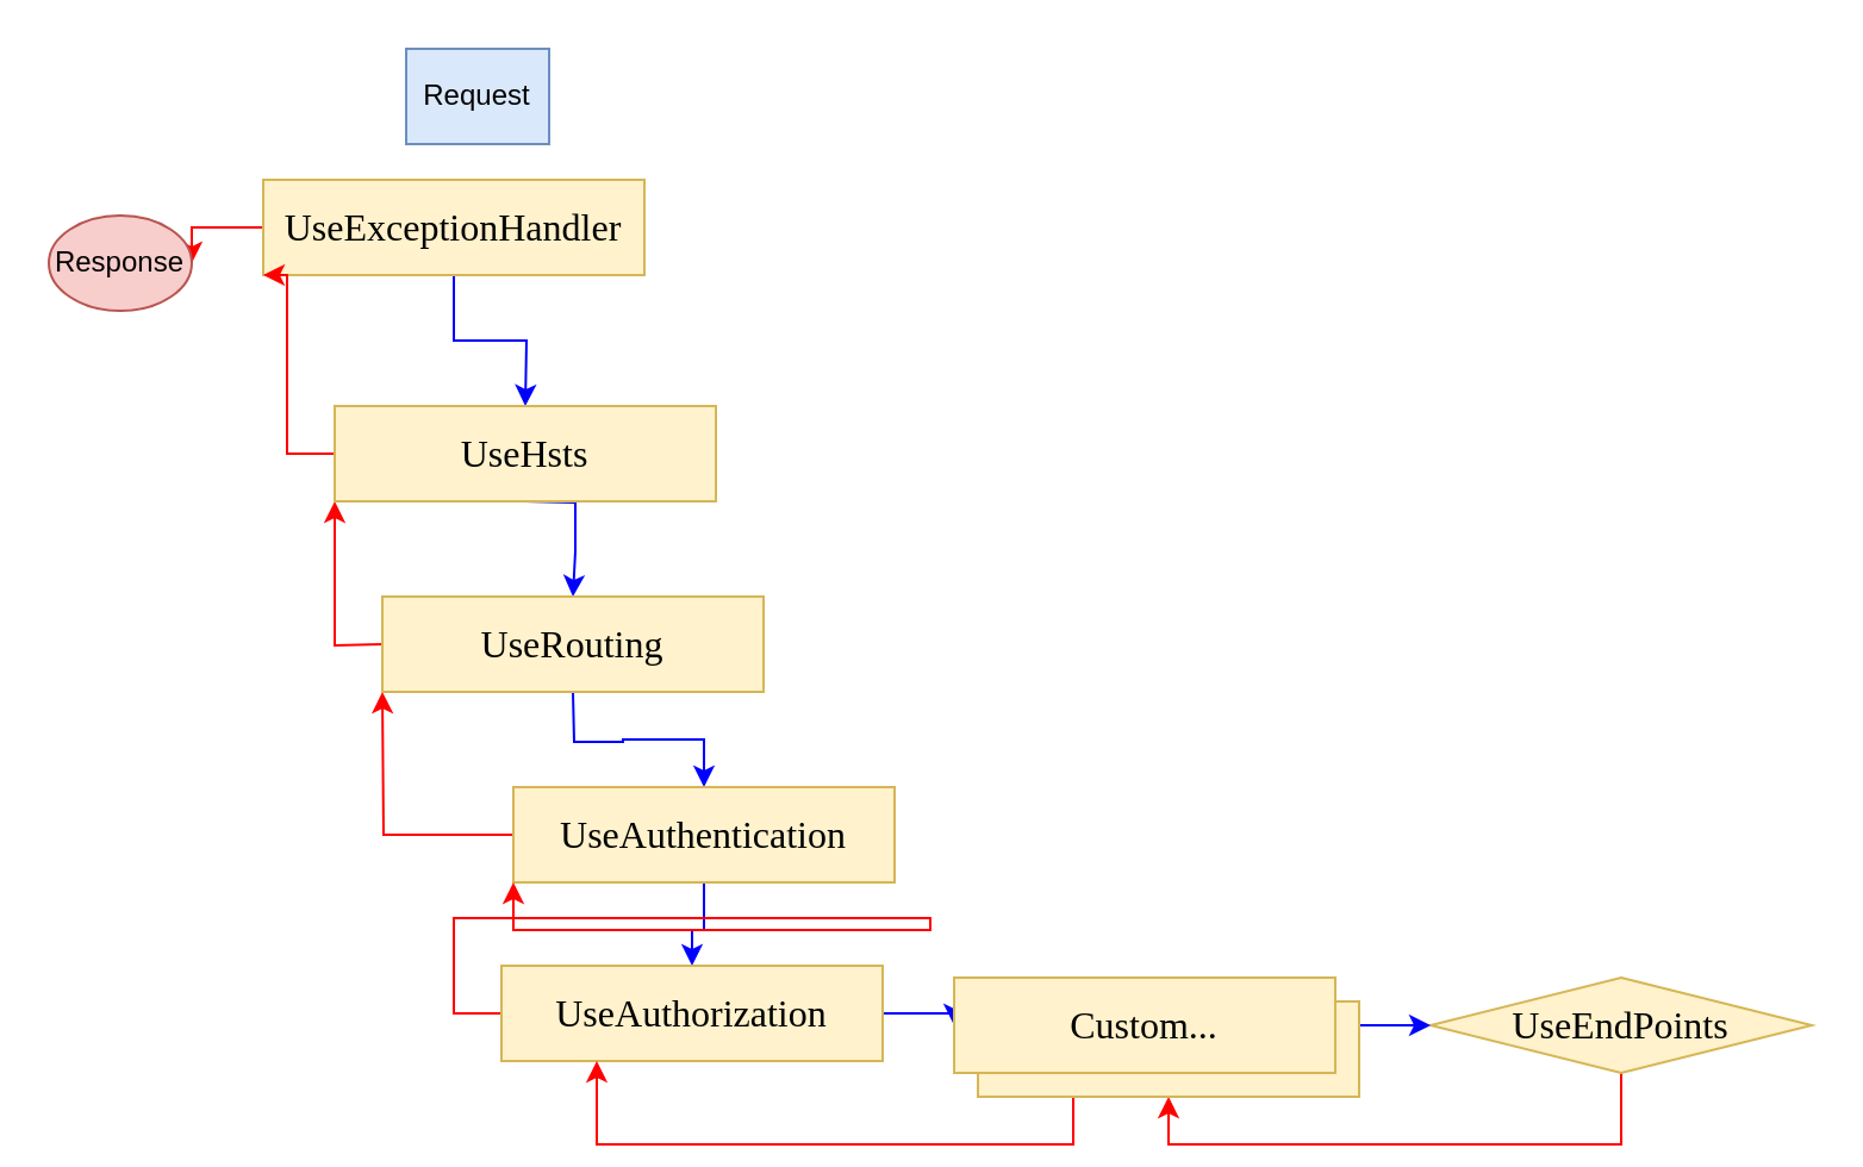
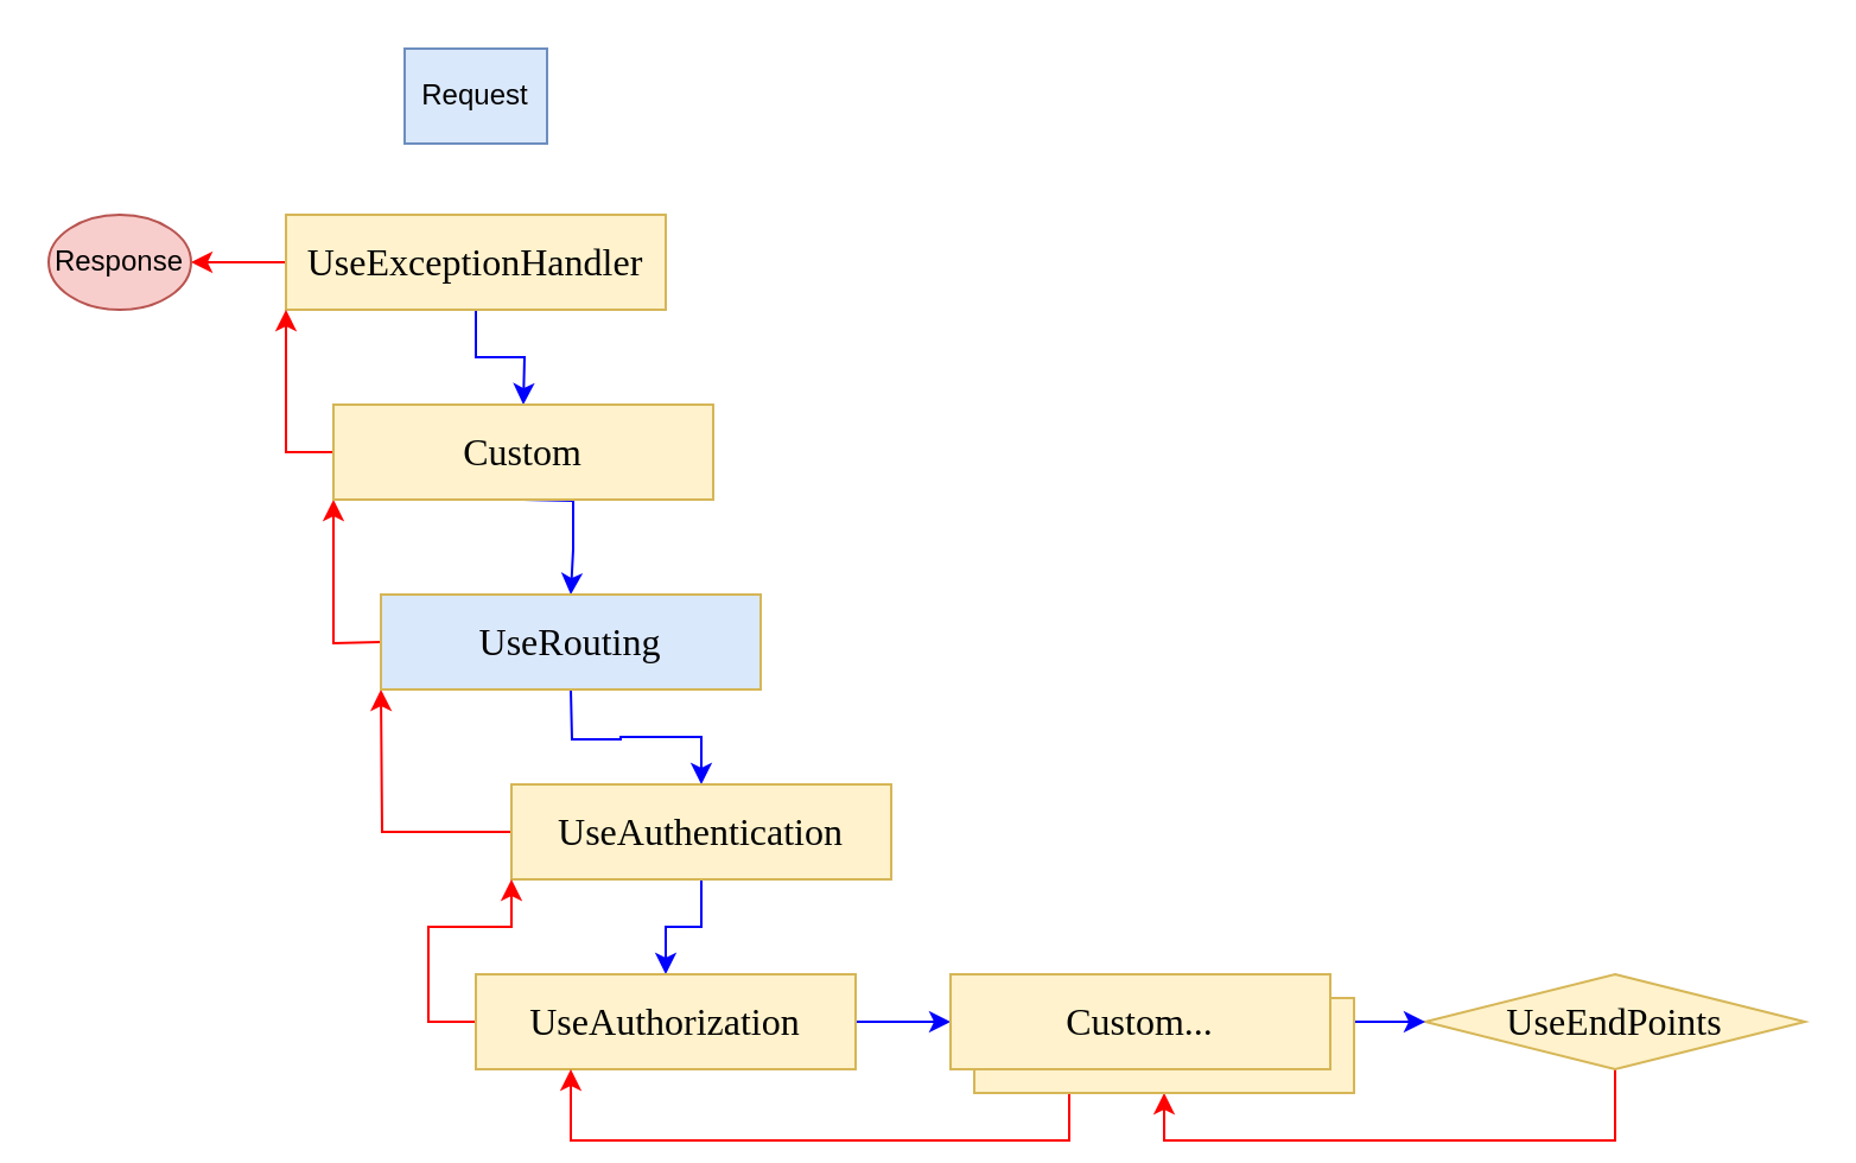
- <mxCell id="4" value="&lt;div&gt;&lt;span style=&quot;font-size: 12pt; font-family: &amp;quot;Noto Sans KR&amp;quot;;&quot;&gt;UseExceptionHandler&lt;/span&gt;&lt;/div&gt;" style="rounded=0;whiteSpace=wrap;html=1;fillColor=#fff2cc;strokeColor=#d6b656;" parent="1" vertex="1"><mxGeometry x="110" y="75" width="160" height="40" as="geometry" /></mxCell>
+ <mxCell id="4" value="&lt;div&gt;&lt;span style=&quot;font-size: 12pt; font-family: &amp;quot;Noto Sans KR&amp;quot;;&quot;&gt;UseExceptionHandler&lt;/span&gt;&lt;/div&gt;" style="rounded=0;whiteSpace=wrap;html=1;fillColor=#fff2cc;strokeColor=#d6b656;" parent="1" vertex="1"><mxGeometry x="120" y="90" width="160" height="40" as="geometry" /></mxCell>
- <mxCell id="23" value="&lt;div&gt;&lt;span style=&quot;font-size: 12pt; font-family: &amp;quot;Noto Sans KR&amp;quot;;&quot;&gt;UseHsts&lt;/span&gt;&lt;/div&gt;" style="rounded=0;whiteSpace=wrap;html=1;fillColor=#fff2cc;strokeColor=#d6b656;" vertex="1" parent="1"><mxGeometry x="140" y="170" width="160" height="40" as="geometry" /></mxCell>
+ <mxCell id="23" value="&lt;div&gt;&lt;span style=&quot;font-size: 12pt; font-family: &amp;quot;Noto Sans KR&amp;quot;;&quot;&gt;Custom&lt;/span&gt;&lt;/div&gt;" style="rounded=0;whiteSpace=wrap;html=1;fillColor=#fff2cc;strokeColor=#d6b656;" vertex="1" parent="1"><mxGeometry x="140" y="170" width="160" height="40" as="geometry" /></mxCell>
- <mxCell id="24" value="&lt;div&gt;&lt;span style=&quot;font-size: 12pt; font-family: &amp;quot;Noto Sans KR&amp;quot;;&quot;&gt;UseRouting&lt;/span&gt;&lt;/div&gt;" style="rounded=0;whiteSpace=wrap;html=1;fillColor=#fff2cc;strokeColor=#d6b656;" vertex="1" parent="1"><mxGeometry x="160" y="250" width="160" height="40" as="geometry" /></mxCell>
+ <mxCell id="24" value="&lt;div&gt;&lt;span style=&quot;font-size: 12pt; font-family: &amp;quot;Noto Sans KR&amp;quot;;&quot;&gt;UseRouting&lt;/span&gt;&lt;/div&gt;" style="rounded=0;whiteSpace=wrap;html=1;fillColor=#dae8fc;strokeColor=#d6b656;" vertex="1" parent="1"><mxGeometry x="160" y="250" width="160" height="40" as="geometry" /></mxCell>
- <mxCell id="12" value="&lt;div&gt;&lt;span style=&quot;font-size: 12pt; font-family: &amp;quot;Noto Sans KR&amp;quot;;&quot;&gt;UseAuthorization&lt;/span&gt;&lt;/div&gt;" style="rounded=0;whiteSpace=wrap;html=1;fillColor=#fff2cc;strokeColor=#d6b656;" parent="1" vertex="1"><mxGeometry x="210" y="405" width="160" height="40" as="geometry" /></mxCell>
+ <mxCell id="12" value="&lt;div&gt;&lt;span style=&quot;font-size: 12pt; font-family: &amp;quot;Noto Sans KR&amp;quot;;&quot;&gt;UseAuthorization&lt;/span&gt;&lt;/div&gt;" style="rounded=0;whiteSpace=wrap;html=1;fillColor=#fff2cc;strokeColor=#d6b656;" parent="1" vertex="1"><mxGeometry x="200" y="410" width="160" height="40" as="geometry" /></mxCell>
